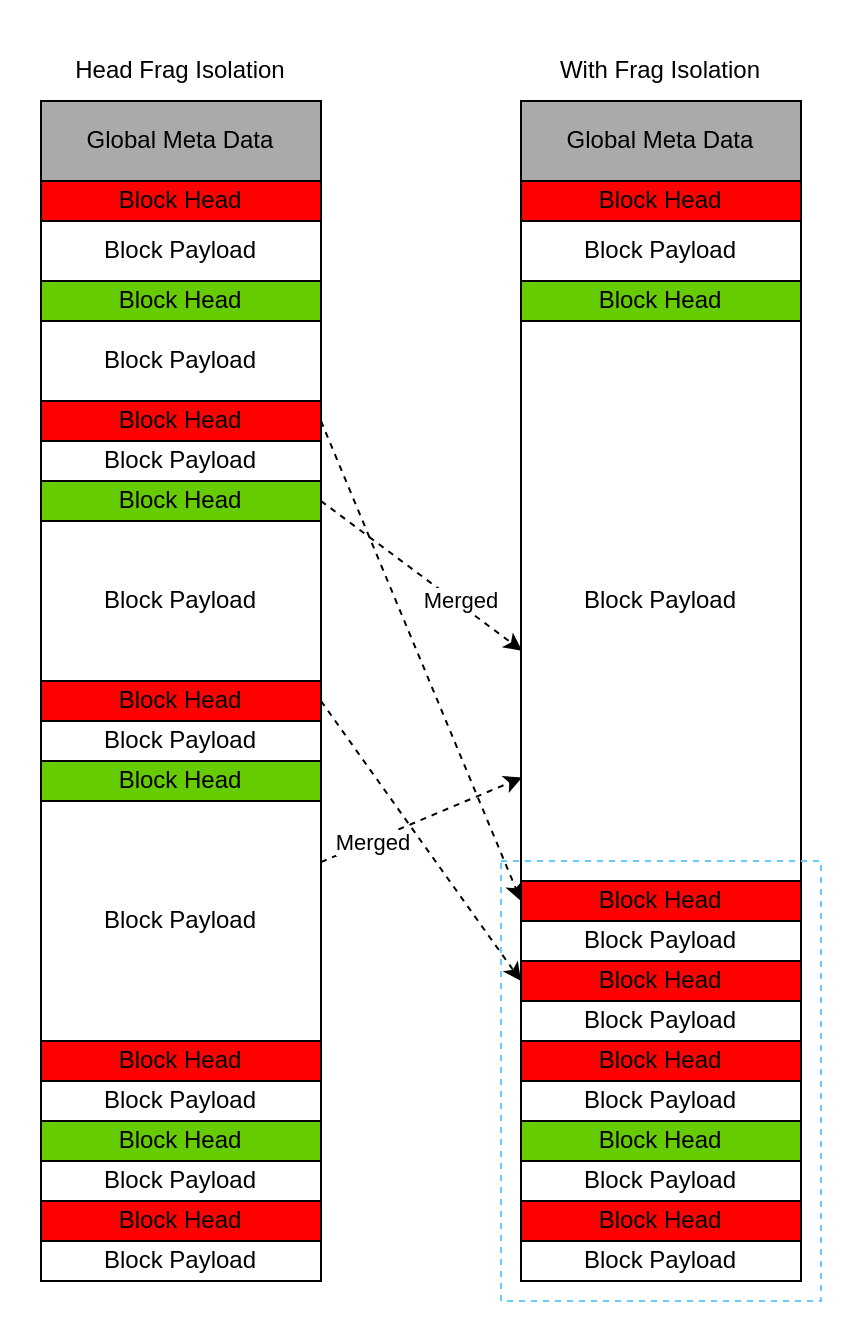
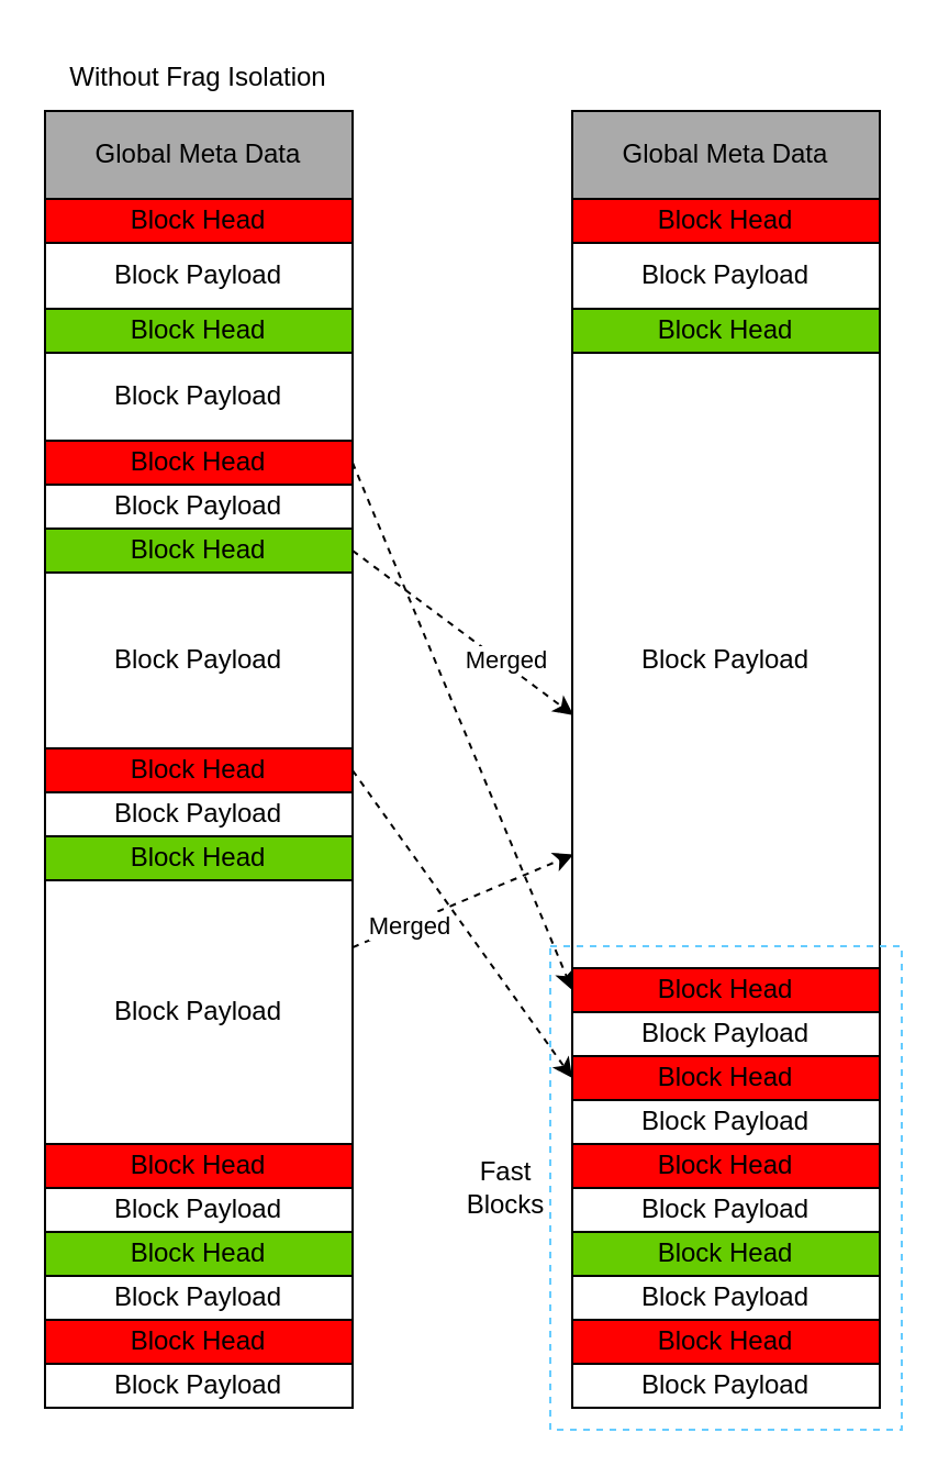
- <mxCell id="10" value="Head Frag Isolation" style="text;html=1;strokeColor=none;fillColor=none;align=center;verticalAlign=middle;whiteSpace=wrap;rounded=0;dashed=1;container=0;" parent="9" vertex="1"><mxGeometry width="140" height="30" as="geometry" /></mxCell>
+ <mxCell id="10" value="Without Frag Isolation" style="text;html=1;strokeColor=none;fillColor=none;align=center;verticalAlign=middle;whiteSpace=wrap;rounded=0;dashed=1;container=0;" parent="9" vertex="1"><mxGeometry width="140" height="30" as="geometry" /></mxCell>
- <mxCell id="44" value="With Frag Isolation" style="text;html=1;strokeColor=none;fillColor=none;align=center;verticalAlign=middle;whiteSpace=wrap;rounded=0;dashed=1;container=0;" vertex="1" parent="31"><mxGeometry width="140" height="30" as="geometry" /></mxCell>
+ <mxCell id="5" value="Fast Blocks" style="text;html=1;strokeColor=none;fillColor=none;align=center;verticalAlign=middle;whiteSpace=wrap;rounded=0;dashed=1;" vertex="1" parent="1"><mxGeometry x="210" y="530" width="40" height="20" as="geometry" /></mxCell>
